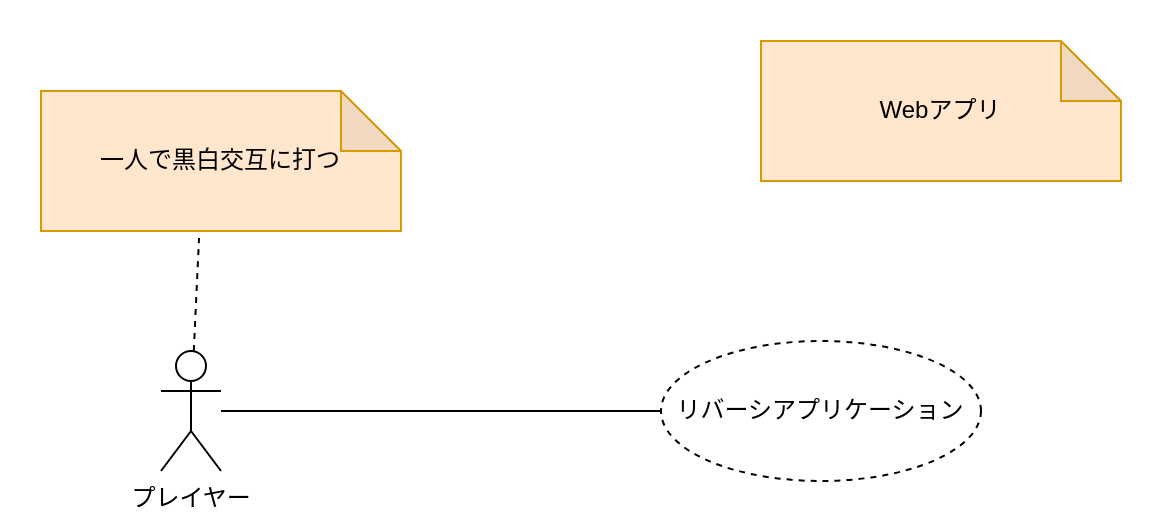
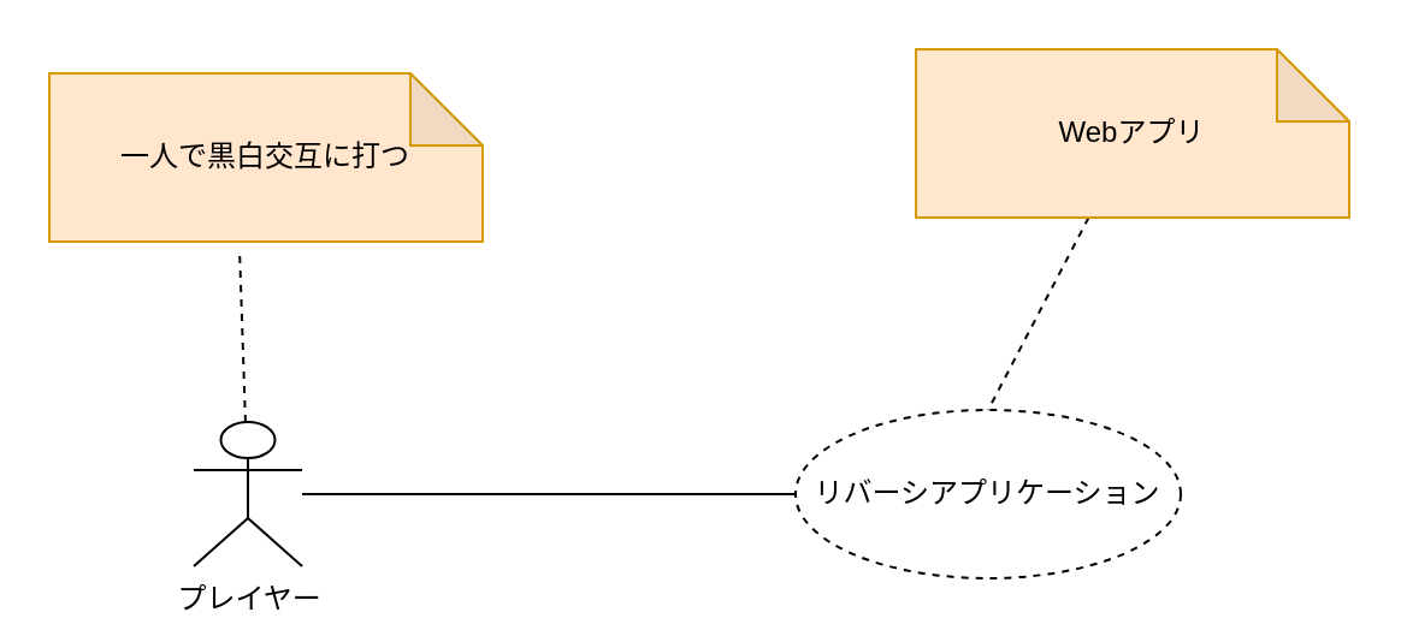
- <mxCell id="8" value="一人で黒白交互に打つ" style="shape=note;whiteSpace=wrap;html=1;backgroundOutline=1;darkOpacity=0.05;fillColor=#ffe6cc;strokeColor=#d79b00;" vertex="1" parent="1"><mxGeometry x="20" y="45" width="180" height="70" as="geometry" /></mxCell>
+ <mxCell id="8" value="一人で黒白交互に打つ" style="shape=note;whiteSpace=wrap;html=1;backgroundOutline=1;darkOpacity=0.05;fillColor=#ffe6cc;strokeColor=#d79b00;" vertex="1" parent="1"><mxGeometry x="20" y="30" width="180" height="70" as="geometry" /></mxCell>
+ <mxCell id="6" style="edgeStyle=none;html=1;entryX=0.5;entryY=0;entryDx=0;entryDy=0;labelBackgroundColor=none;strokeWidth=1;fontColor=default;strokeColor=default;endArrow=none;endFill=0;dashed=1;" edge="1" parent="1" source="7" target="2"><mxGeometry relative="1" as="geometry" /></mxCell>
- <mxCell id="4" value="プレイヤー" style="shape=umlActor;verticalLabelPosition=bottom;verticalAlign=top;html=1;" vertex="1" parent="1"><mxGeometry x="80" y="175" width="30" height="60" as="geometry" /></mxCell>
+ <mxCell id="4" value="プレイヤー" style="shape=umlActor;verticalLabelPosition=bottom;verticalAlign=top;html=1;" vertex="1" parent="1"><mxGeometry x="80" y="175" width="45" height="60" as="geometry" /></mxCell>
